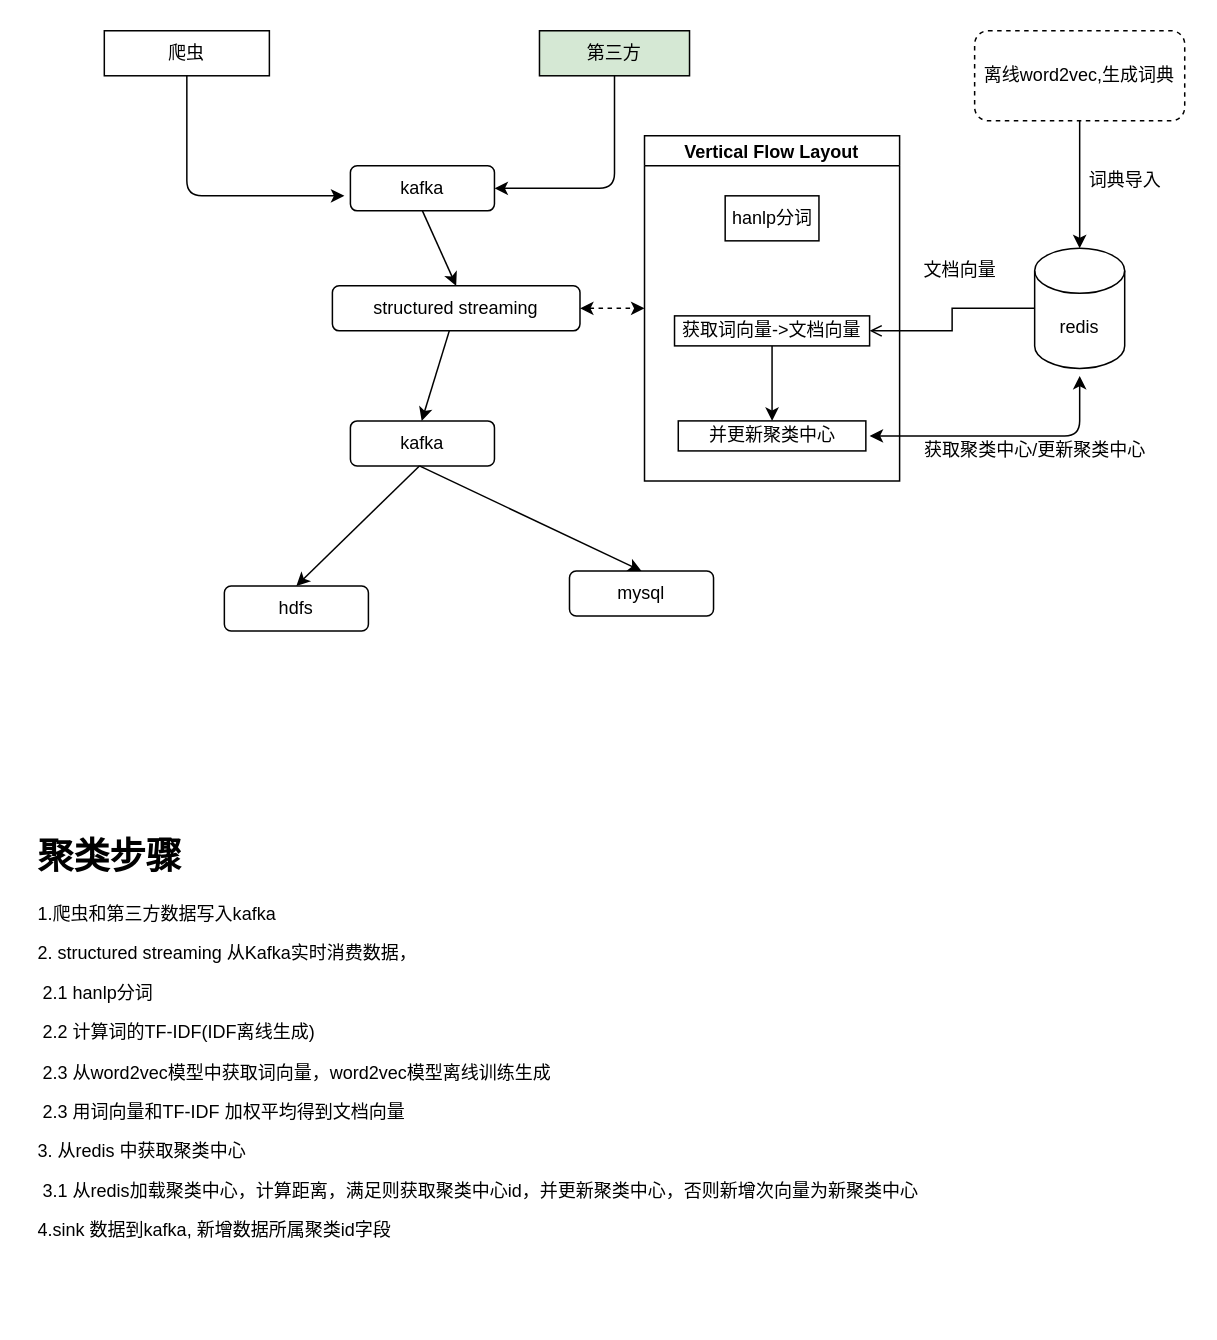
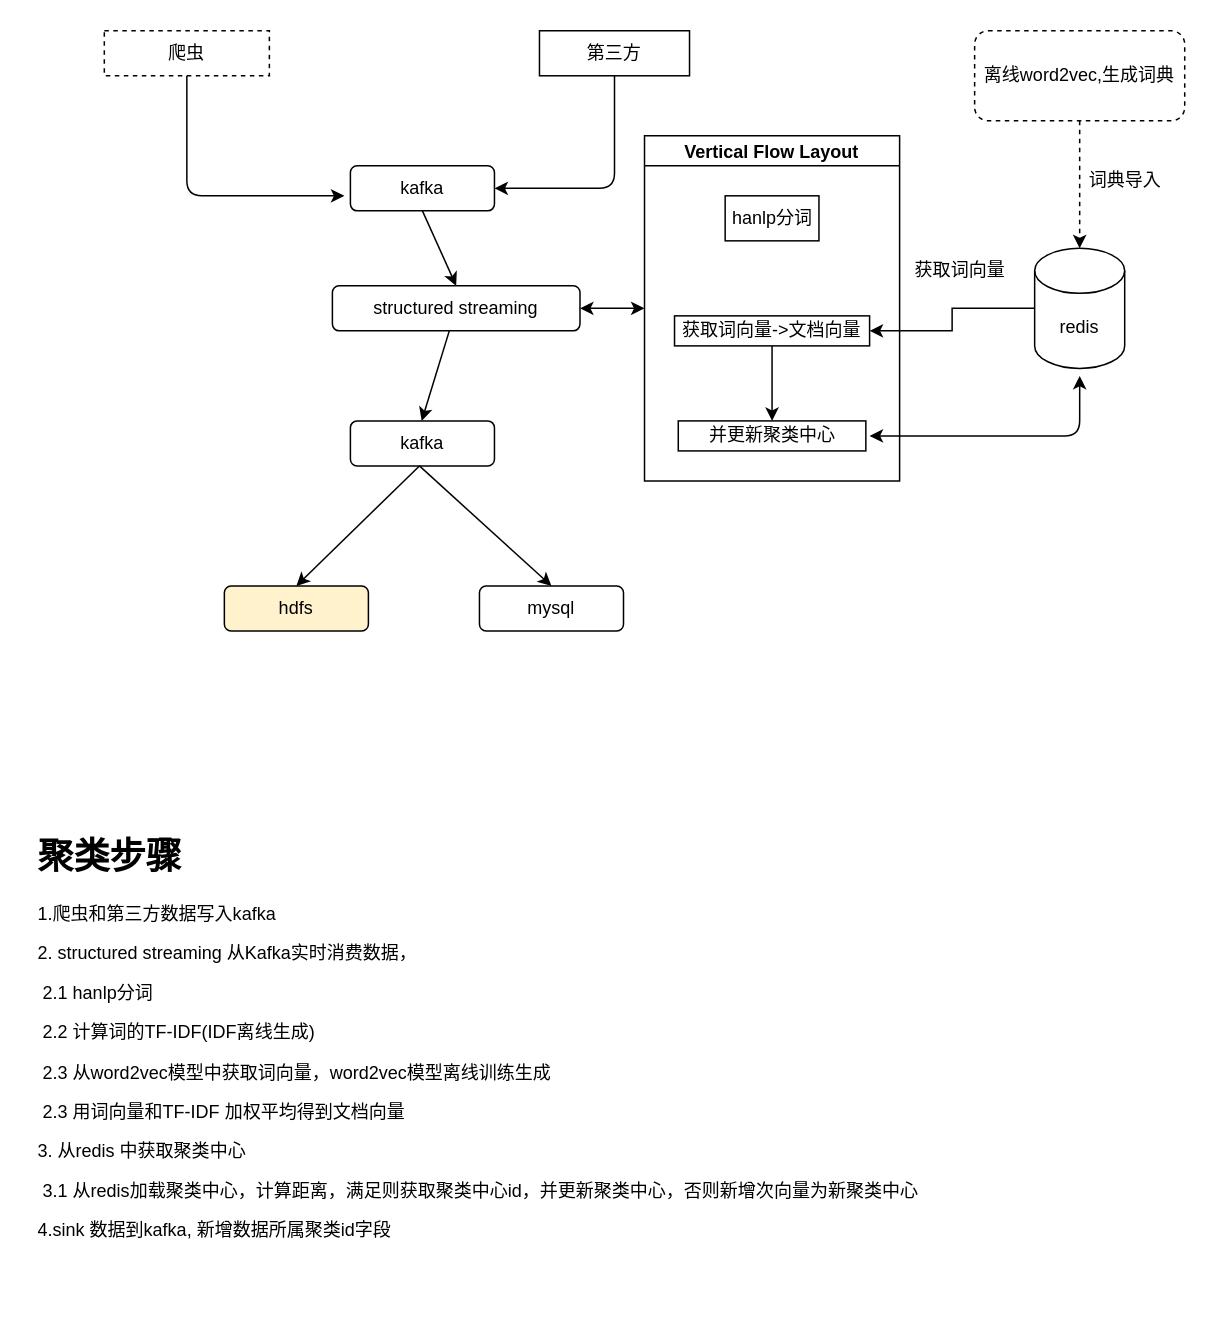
- <mxCell id="3" value="爬虫" style="rounded=0;whiteSpace=wrap;html=1;" parent="1" vertex="1"><mxGeometry x="69" y="20" width="110" height="30" as="geometry" /></mxCell>
+ <mxCell id="3" value="爬虫" style="rounded=0;whiteSpace=wrap;html=1;dashed=1;" parent="1" vertex="1"><mxGeometry x="69" y="20" width="110" height="30" as="geometry" /></mxCell>
- <mxCell id="4" value="第三方" style="rounded=0;whiteSpace=wrap;html=1;fillColor=#d5e8d4;" parent="1" vertex="1"><mxGeometry x="359" y="20" width="100" height="30" as="geometry" /></mxCell>
+ <mxCell id="4" value="第三方" style="rounded=0;whiteSpace=wrap;html=1;" parent="1" vertex="1"><mxGeometry x="359" y="20" width="100" height="30" as="geometry" /></mxCell>
- <mxCell id="22" value="" style="edgeStyle=orthogonalEdgeStyle;rounded=0;orthogonalLoop=1;jettySize=auto;html=1;" parent="1" source="23" target="25" edge="1"><mxGeometry relative="1" as="geometry" /></mxCell>
+ <mxCell id="22" value="" style="edgeStyle=orthogonalEdgeStyle;rounded=0;orthogonalLoop=1;jettySize=auto;html=1;dashed=1;" parent="1" source="23" target="25" edge="1"><mxGeometry relative="1" as="geometry" /></mxCell>
- <mxCell id="27" value="文档向量" style="text;html=1;align=center;verticalAlign=middle;resizable=0;points=[];autosize=1;strokeColor=none;" parent="1" vertex="1"><mxGeometry x="599" y="170" width="80" height="20" as="geometry" /></mxCell>
+ <mxCell id="27" value="获取词向量" style="text;html=1;align=center;verticalAlign=middle;resizable=0;points=[];autosize=1;strokeColor=none;" parent="1" vertex="1"><mxGeometry x="599" y="170" width="80" height="20" as="geometry" /></mxCell>
- <mxCell id="21" value="" style="endArrow=classic;startArrow=classic;html=1;entryX=0;entryY=0.5;entryDx=0;entryDy=0;exitX=1;exitY=0.5;exitDx=0;exitDy=0;dashed=1;" parent="1" source="7" target="16" edge="1"><mxGeometry width="50" height="50" relative="1" as="geometry"><mxPoint x="389" y="430" as="sourcePoint" /><mxPoint x="439" y="380" as="targetPoint" /></mxGeometry></mxCell>
+ <mxCell id="21" value="" style="endArrow=classic;startArrow=classic;html=1;entryX=0;entryY=0.5;entryDx=0;entryDy=0;exitX=1;exitY=0.5;exitDx=0;exitDy=0;" parent="1" source="7" target="16" edge="1"><mxGeometry width="50" height="50" relative="1" as="geometry"><mxPoint x="389" y="430" as="sourcePoint" /><mxPoint x="439" y="380" as="targetPoint" /></mxGeometry></mxCell>
- <mxCell id="24" style="edgeStyle=orthogonalEdgeStyle;rounded=0;orthogonalLoop=1;jettySize=auto;html=1;entryX=1;entryY=0.5;entryDx=0;entryDy=0;endArrow=open;" parent="1" source="25" target="18" edge="1"><mxGeometry relative="1" as="geometry" /></mxCell>
+ <mxCell id="24" style="edgeStyle=orthogonalEdgeStyle;rounded=0;orthogonalLoop=1;jettySize=auto;html=1;entryX=1;entryY=0.5;entryDx=0;entryDy=0;" parent="1" source="25" target="18" edge="1"><mxGeometry relative="1" as="geometry" /></mxCell>
- <mxCell id="29" value="获取聚类中心/更新聚类中心" style="text;html=1;align=center;verticalAlign=middle;resizable=0;points=[];autosize=1;strokeColor=none;" vertex="1" parent="1"><mxGeometry x="609" y="290" width="160" height="20" as="geometry" /></mxCell>
- <mxCell id="14" value="mysql" style="rounded=1;whiteSpace=wrap;html=1;" parent="1" vertex="1"><mxGeometry x="379" y="380" width="96" height="30" as="geometry" /></mxCell>
+ <mxCell id="14" value="mysql" style="rounded=1;whiteSpace=wrap;html=1;" parent="1" vertex="1"><mxGeometry x="319" y="390" width="96" height="30" as="geometry" /></mxCell>
- <mxCell id="13" value="hdfs" style="rounded=1;whiteSpace=wrap;html=1;" parent="1" vertex="1"><mxGeometry x="149" y="390" width="96" height="30" as="geometry" /></mxCell>
+ <mxCell id="13" value="hdfs" style="rounded=1;whiteSpace=wrap;html=1;fillColor=#fff2cc;" parent="1" vertex="1"><mxGeometry x="149" y="390" width="96" height="30" as="geometry" /></mxCell>
